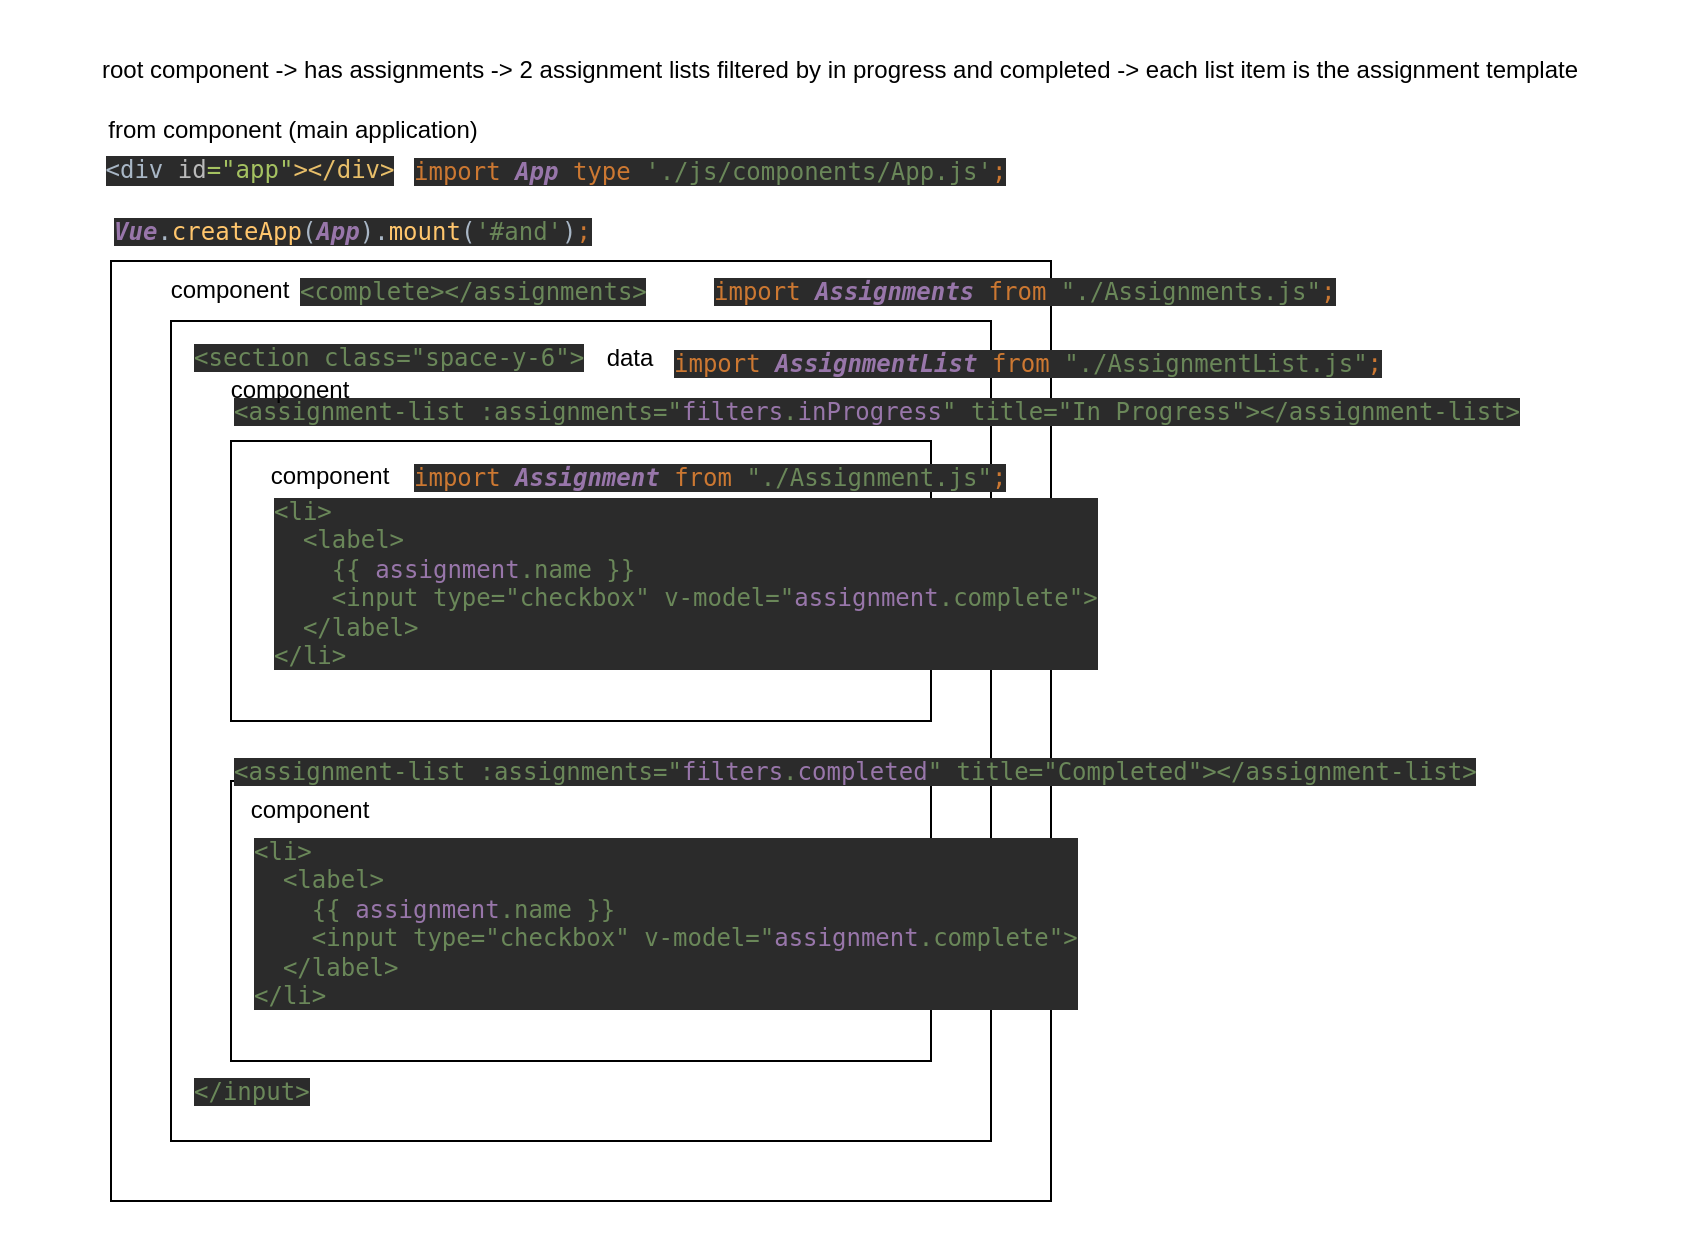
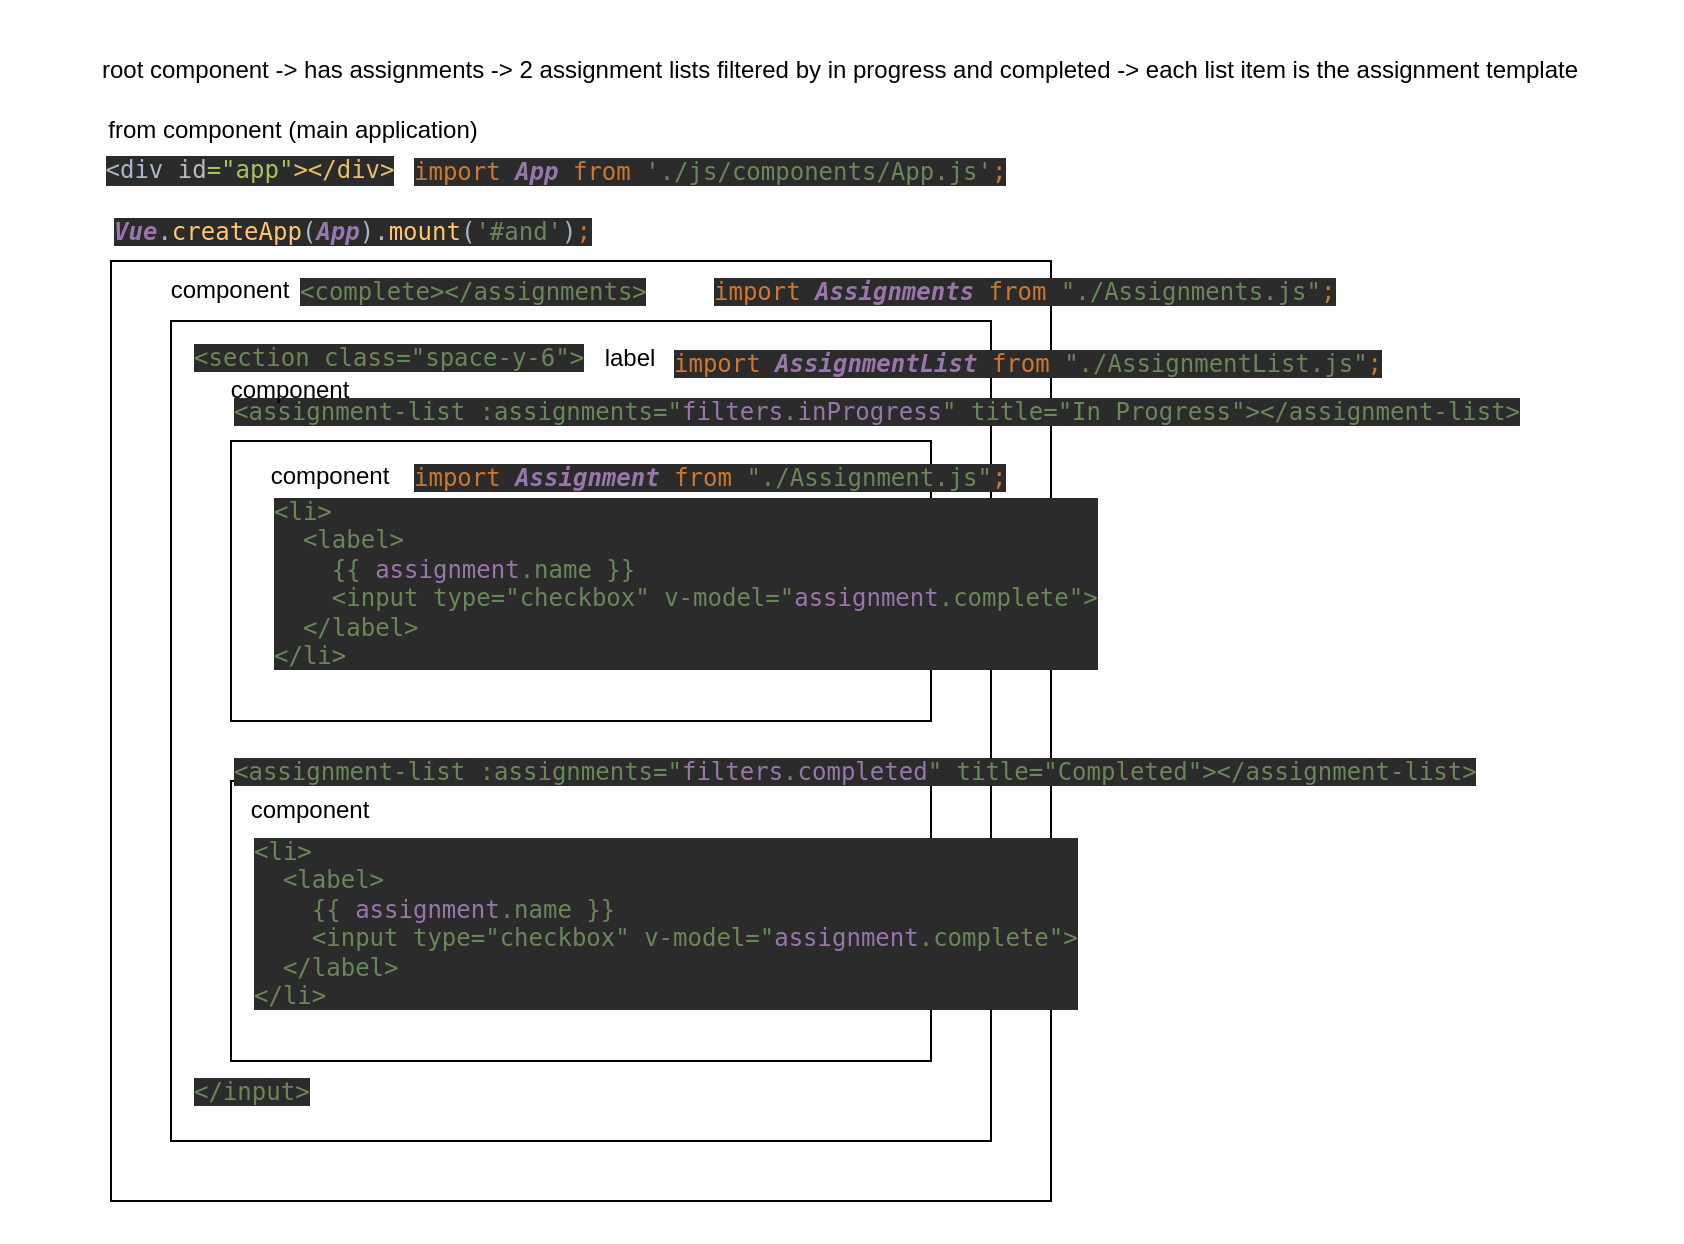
- <mxCell id="4" value="&lt;div style=&quot;background-color:#2b2b2b;color:#a9b7c6&quot;&gt;&lt;pre style=&quot;font-family:'JetBrains Mono',monospace;font-size:9,8pt;&quot;&gt;&lt;span style=&quot;color:#cc7832;&quot;&gt;import &lt;/span&gt;&lt;span style=&quot;color:#9876aa;font-weight:bold;font-style:italic;&quot;&gt;App &lt;/span&gt;&lt;span style=&quot;color:#cc7832;&quot;&gt;type &lt;/span&gt;&lt;span style=&quot;color:#6a8759;&quot;&gt;'./js/components/App.js'&lt;/span&gt;&lt;span style=&quot;color:#cc7832;&quot;&gt;;&lt;/span&gt;&lt;/pre&gt;&lt;/div&gt;" style="text;whiteSpace=wrap;html=1;" parent="1" vertex="1"><mxGeometry x="205" y="60" width="330" height="60" as="geometry" /></mxCell>
+ <mxCell id="4" value="&lt;div style=&quot;background-color:#2b2b2b;color:#a9b7c6&quot;&gt;&lt;pre style=&quot;font-family:'JetBrains Mono',monospace;font-size:9,8pt;&quot;&gt;&lt;span style=&quot;color:#cc7832;&quot;&gt;import &lt;/span&gt;&lt;span style=&quot;color:#9876aa;font-weight:bold;font-style:italic;&quot;&gt;App &lt;/span&gt;&lt;span style=&quot;color:#cc7832;&quot;&gt;from &lt;/span&gt;&lt;span style=&quot;color:#6a8759;&quot;&gt;'./js/components/App.js'&lt;/span&gt;&lt;span style=&quot;color:#cc7832;&quot;&gt;;&lt;/span&gt;&lt;/pre&gt;&lt;/div&gt;" style="text;whiteSpace=wrap;html=1;" parent="1" vertex="1"><mxGeometry x="205" y="60" width="330" height="60" as="geometry" /></mxCell>
- <mxCell id="18" value="data" style="text;html=1;strokeColor=none;fillColor=none;align=center;verticalAlign=middle;whiteSpace=wrap;rounded=0;" vertex="1" parent="1"><mxGeometry x="285" y="164" width="60" height="30" as="geometry" /></mxCell>
+ <mxCell id="18" value="label" style="text;html=1;strokeColor=none;fillColor=none;align=center;verticalAlign=middle;whiteSpace=wrap;rounded=0;" vertex="1" parent="1"><mxGeometry x="285" y="164" width="60" height="30" as="geometry" /></mxCell>
